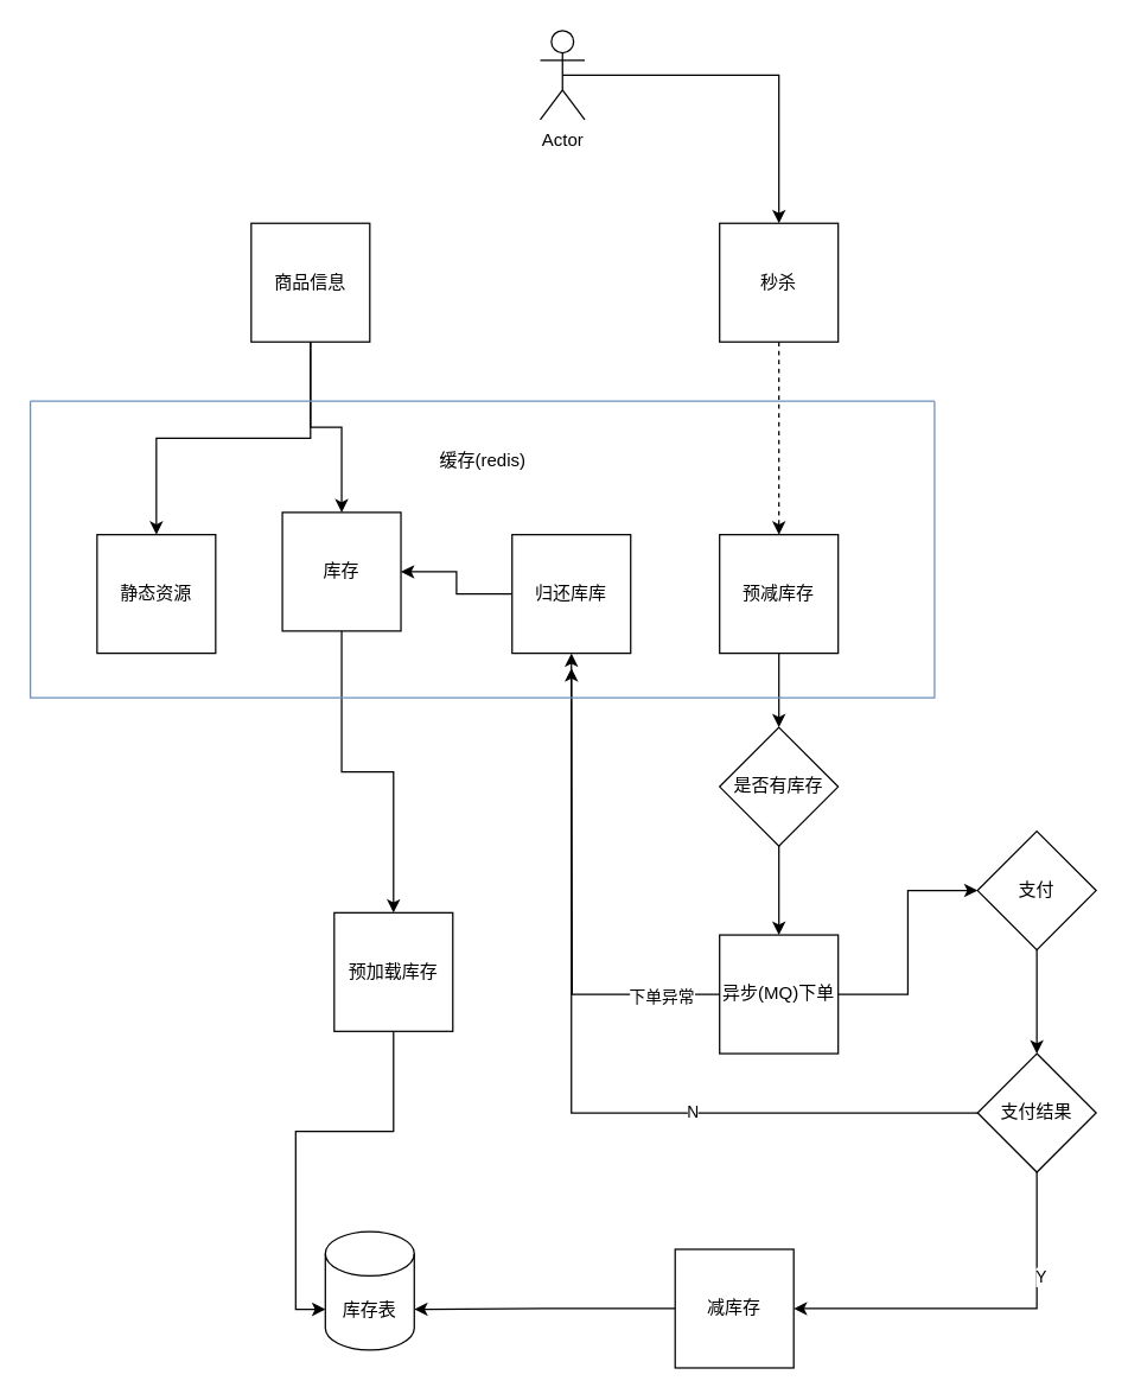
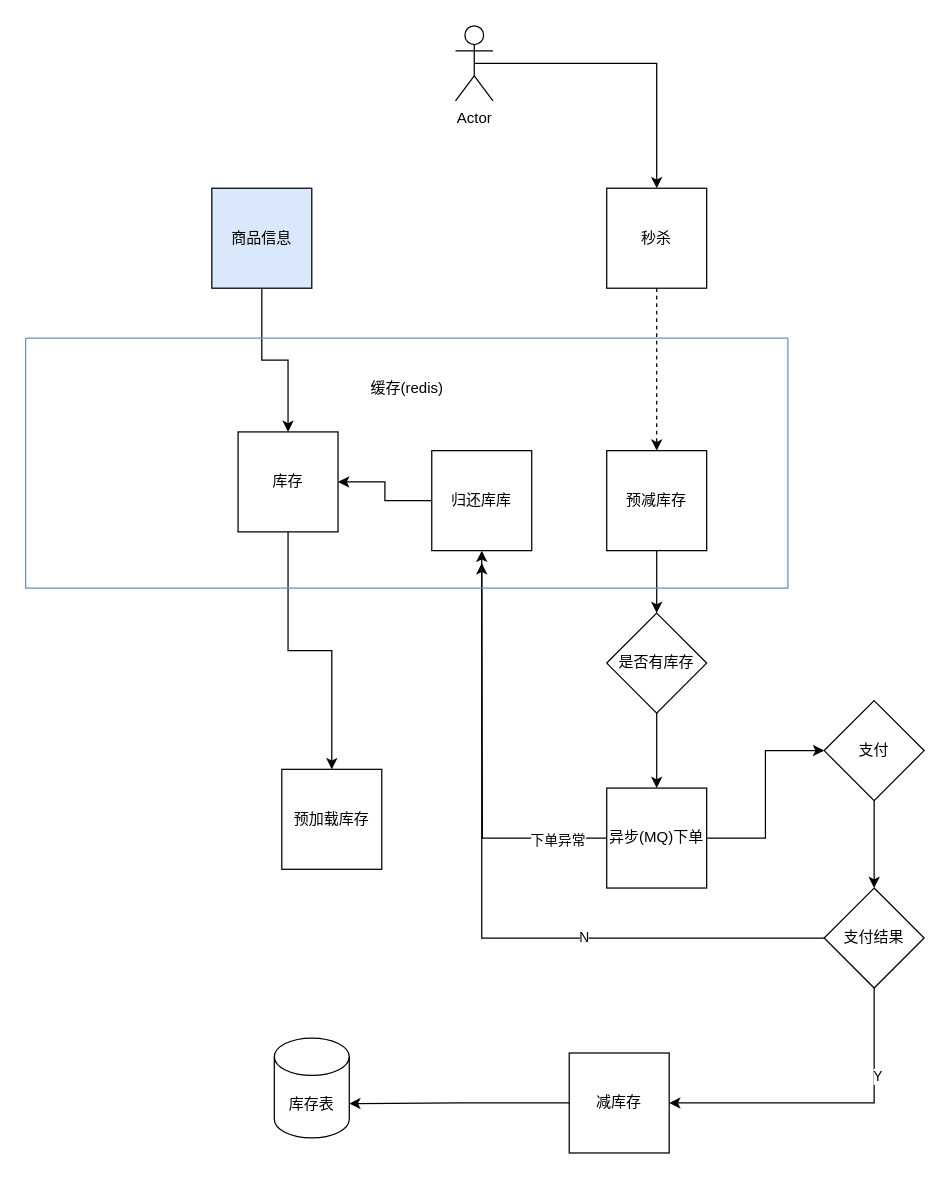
- <mxCell id="4" value="商品信息" style="whiteSpace=wrap;html=1;aspect=fixed;fillColor=#FFFFFF;" vertex="1" parent="1"><mxGeometry x="169" y="150" width="80" height="80" as="geometry" /></mxCell>
+ <mxCell id="4" value="商品信息" style="whiteSpace=wrap;html=1;aspect=fixed;fillColor=#dae8fc;" vertex="1" parent="1"><mxGeometry x="169" y="150" width="80" height="80" as="geometry" /></mxCell>
- <mxCell id="2" style="edgeStyle=orthogonalEdgeStyle;rounded=0;orthogonalLoop=1;jettySize=auto;html=1;exitX=0.5;exitY=1;exitDx=0;exitDy=0;entryX=0.5;entryY=0;entryDx=0;entryDy=0;" edge="1" parent="1" source="4" target="5"><mxGeometry relative="1" as="geometry" /></mxCell>
- <mxCell id="5" value="静态资源" style="whiteSpace=wrap;html=1;aspect=fixed;" vertex="1" parent="1"><mxGeometry x="65" y="360" width="80" height="80" as="geometry" /></mxCell>
- <mxCell id="12" style="edgeStyle=orthogonalEdgeStyle;rounded=0;orthogonalLoop=1;jettySize=auto;html=1;exitX=0.5;exitY=1;exitDx=0;exitDy=0;entryX=0;entryY=0;entryDx=0;entryDy=52.5;entryPerimeter=0;" edge="1" parent="1" source="13" target="16"><mxGeometry relative="1" as="geometry" /></mxCell>
